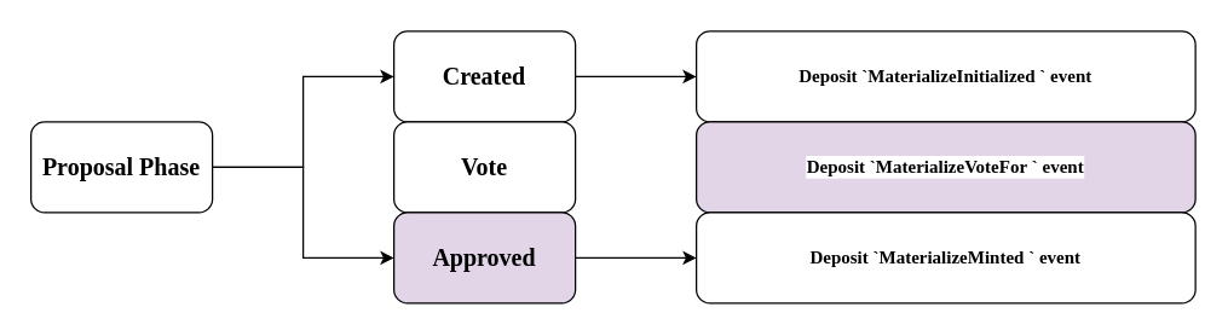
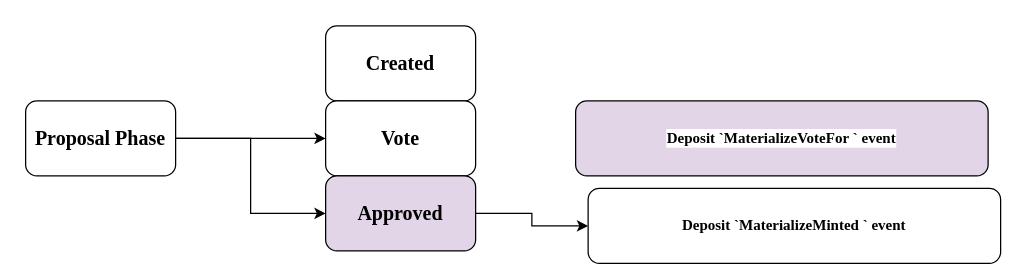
- <mxCell id="6" value="" style="edgeStyle=orthogonalEdgeStyle;rounded=0;orthogonalLoop=1;jettySize=auto;html=1;fontFamily=Comic Sans MS;fontStyle=1" edge="1" parent="1" source="7" target="9"><mxGeometry relative="1" as="geometry" /></mxCell>
- <mxCell id="9" value="Deposit `&lt;span style=&quot;&quot;&gt;MaterializeInitialized &lt;/span&gt;` event" style="rounded=1;whiteSpace=wrap;html=1;fontFamily=Comic Sans MS;fontStyle=1;labelBackgroundColor=default;fontColor=default;" vertex="1" parent="1"><mxGeometry x="460" y="20" width="330" height="60" as="geometry" /></mxCell>
- <mxCell id="2" value="" style="edgeStyle=orthogonalEdgeStyle;rounded=0;orthogonalLoop=1;jettySize=auto;html=1;fontFamily=Comic Sans MS;fontStyle=1" edge="1" parent="1" source="5" target="7"><mxGeometry relative="1" as="geometry" /></mxCell>
+ <mxCell id="3" value="" style="edgeStyle=orthogonalEdgeStyle;rounded=0;orthogonalLoop=1;jettySize=auto;html=1;fontFamily=Comic Sans MS;fontStyle=1" edge="1" parent="1" source="5" target="8"><mxGeometry relative="1" as="geometry" /></mxCell>
- <mxCell id="13" value="Deposit `&lt;span style=&quot;&quot;&gt;MaterializeMinted&lt;/span&gt;&lt;span style=&quot;&quot;&gt;&amp;nbsp;&lt;/span&gt;` event" style="rounded=1;whiteSpace=wrap;html=1;fontFamily=Comic Sans MS;fontStyle=1;labelBackgroundColor=default;fontColor=default;" vertex="1" parent="1"><mxGeometry x="460" y="140" width="330" height="60" as="geometry" /></mxCell>
+ <mxCell id="13" value="Deposit `&lt;span style=&quot;&quot;&gt;MaterializeMinted&lt;/span&gt;&lt;span style=&quot;&quot;&gt;&amp;nbsp;&lt;/span&gt;` event" style="rounded=1;whiteSpace=wrap;html=1;fontFamily=Comic Sans MS;fontStyle=1;labelBackgroundColor=default;fontColor=default;" vertex="1" parent="1"><mxGeometry x="470" y="150" width="330" height="60" as="geometry" /></mxCell>
